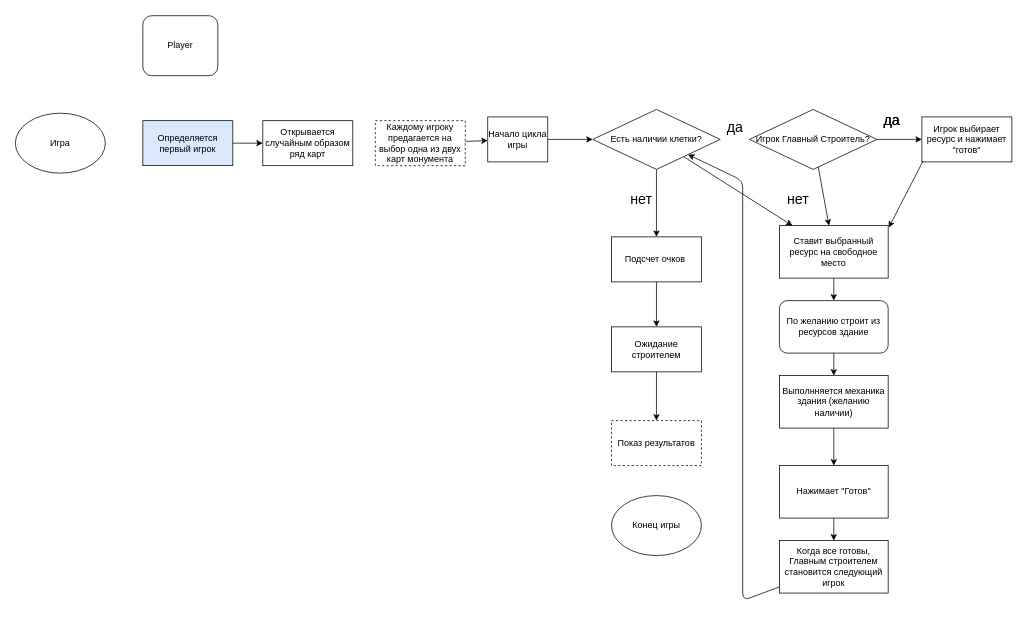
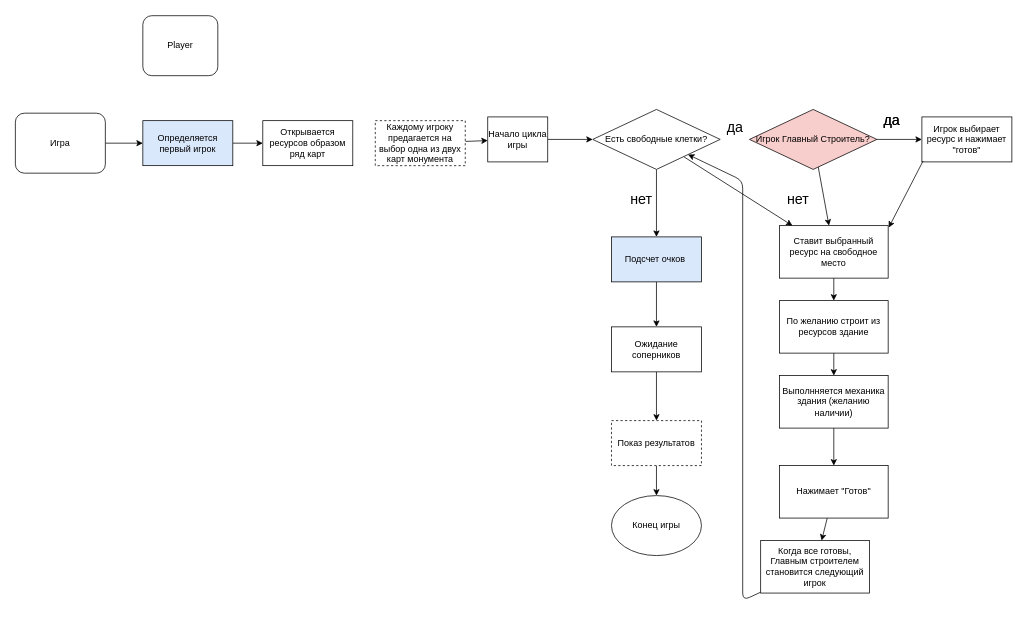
- <mxCell id="22" value="Есть наличии клетки?" style="rhombus;whiteSpace=wrap;html=1;rounded=0;" parent="1" vertex="1"><mxGeometry x="790" y="145" width="170" height="80" as="geometry" /></mxCell>
+ <mxCell id="22" value="Есть свободные клетки?" style="rhombus;whiteSpace=wrap;html=1;rounded=0;" parent="1" vertex="1"><mxGeometry x="790" y="145" width="170" height="80" as="geometry" /></mxCell>
- <mxCell id="14" value="Игрок Главный Строитель?" style="rhombus;whiteSpace=wrap;html=1;rounded=0;" parent="1" vertex="1"><mxGeometry x="999" y="145" width="170" height="80" as="geometry" /></mxCell>
+ <mxCell id="14" value="Игрок Главный Строитель?" style="rhombus;whiteSpace=wrap;html=1;rounded=0;fillColor=#f8cecc;" parent="1" vertex="1"><mxGeometry x="999" y="145" width="170" height="80" as="geometry" /></mxCell>
- <mxCell id="4" value="Игра" style="ellipse;whiteSpace=wrap;html=1;" parent="1" vertex="1"><mxGeometry x="20" y="150" width="120" height="80" as="geometry" /></mxCell>
+ <mxCell id="4" value="Игра" style="whiteSpace=wrap;html=1;rounded=1;" parent="1" vertex="1"><mxGeometry x="20" y="150" width="120" height="80" as="geometry" /></mxCell>
+ <mxCell id="3" style="edgeStyle=none;html=1;exitX=1;exitY=0.5;exitDx=0;exitDy=0;" parent="1" source="4" target="6" edge="1"><mxGeometry relative="1" as="geometry" /></mxCell>
- <mxCell id="7" value="Открывается случайным образом ряд карт" style="rounded=0;whiteSpace=wrap;html=1;" parent="1" vertex="1"><mxGeometry x="350" y="160" width="120" height="60" as="geometry" /></mxCell>
+ <mxCell id="7" value="Открывается ресурсов образом ряд карт" style="rounded=0;whiteSpace=wrap;html=1;" parent="1" vertex="1"><mxGeometry x="350" y="160" width="120" height="60" as="geometry" /></mxCell>
- <mxCell id="34" value="Подсчет очков&amp;nbsp;" style="whiteSpace=wrap;html=1;rounded=0;" parent="1" vertex="1"><mxGeometry x="815" y="315" width="120" height="60" as="geometry" /></mxCell>
+ <mxCell id="34" value="Подсчет очков&amp;nbsp;" style="whiteSpace=wrap;html=1;rounded=0;fillColor=#dae8fc;" parent="1" vertex="1"><mxGeometry x="815" y="315" width="120" height="60" as="geometry" /></mxCell>
- <mxCell id="28" value="По желанию строит из ресурсов здание" style="whiteSpace=wrap;html=1;rounded=1;" parent="1" vertex="1"><mxGeometry x="1039" y="400" width="145" height="70" as="geometry" /></mxCell>
+ <mxCell id="28" value="По желанию строит из ресурсов здание" style="whiteSpace=wrap;html=1;rounded=0;" parent="1" vertex="1"><mxGeometry x="1039" y="400" width="145" height="70" as="geometry" /></mxCell>
- <mxCell id="36" value="Ожидание строителем" style="whiteSpace=wrap;html=1;rounded=0;" parent="1" vertex="1"><mxGeometry x="815" y="435" width="120" height="60" as="geometry" /></mxCell>
+ <mxCell id="36" value="Ожидание соперников" style="whiteSpace=wrap;html=1;rounded=0;" parent="1" vertex="1"><mxGeometry x="815" y="435" width="120" height="60" as="geometry" /></mxCell>
+ <mxCell id="38" value="" style="edgeStyle=none;html=1;" parent="1" source="39" target="40" edge="1"><mxGeometry relative="1" as="geometry" /></mxCell>
- <mxCell id="31" value="Когда все готовы, Главным строителем становится следующий игрок" style="whiteSpace=wrap;html=1;rounded=0;" parent="1" vertex="1"><mxGeometry x="1039" y="720" width="145" height="70" as="geometry" /></mxCell>
+ <mxCell id="31" value="Когда все готовы, Главным строителем становится следующий игрок" style="whiteSpace=wrap;html=1;rounded=0;" parent="1" vertex="1"><mxGeometry x="1014" y="720" width="145" height="70" as="geometry" /></mxCell>
